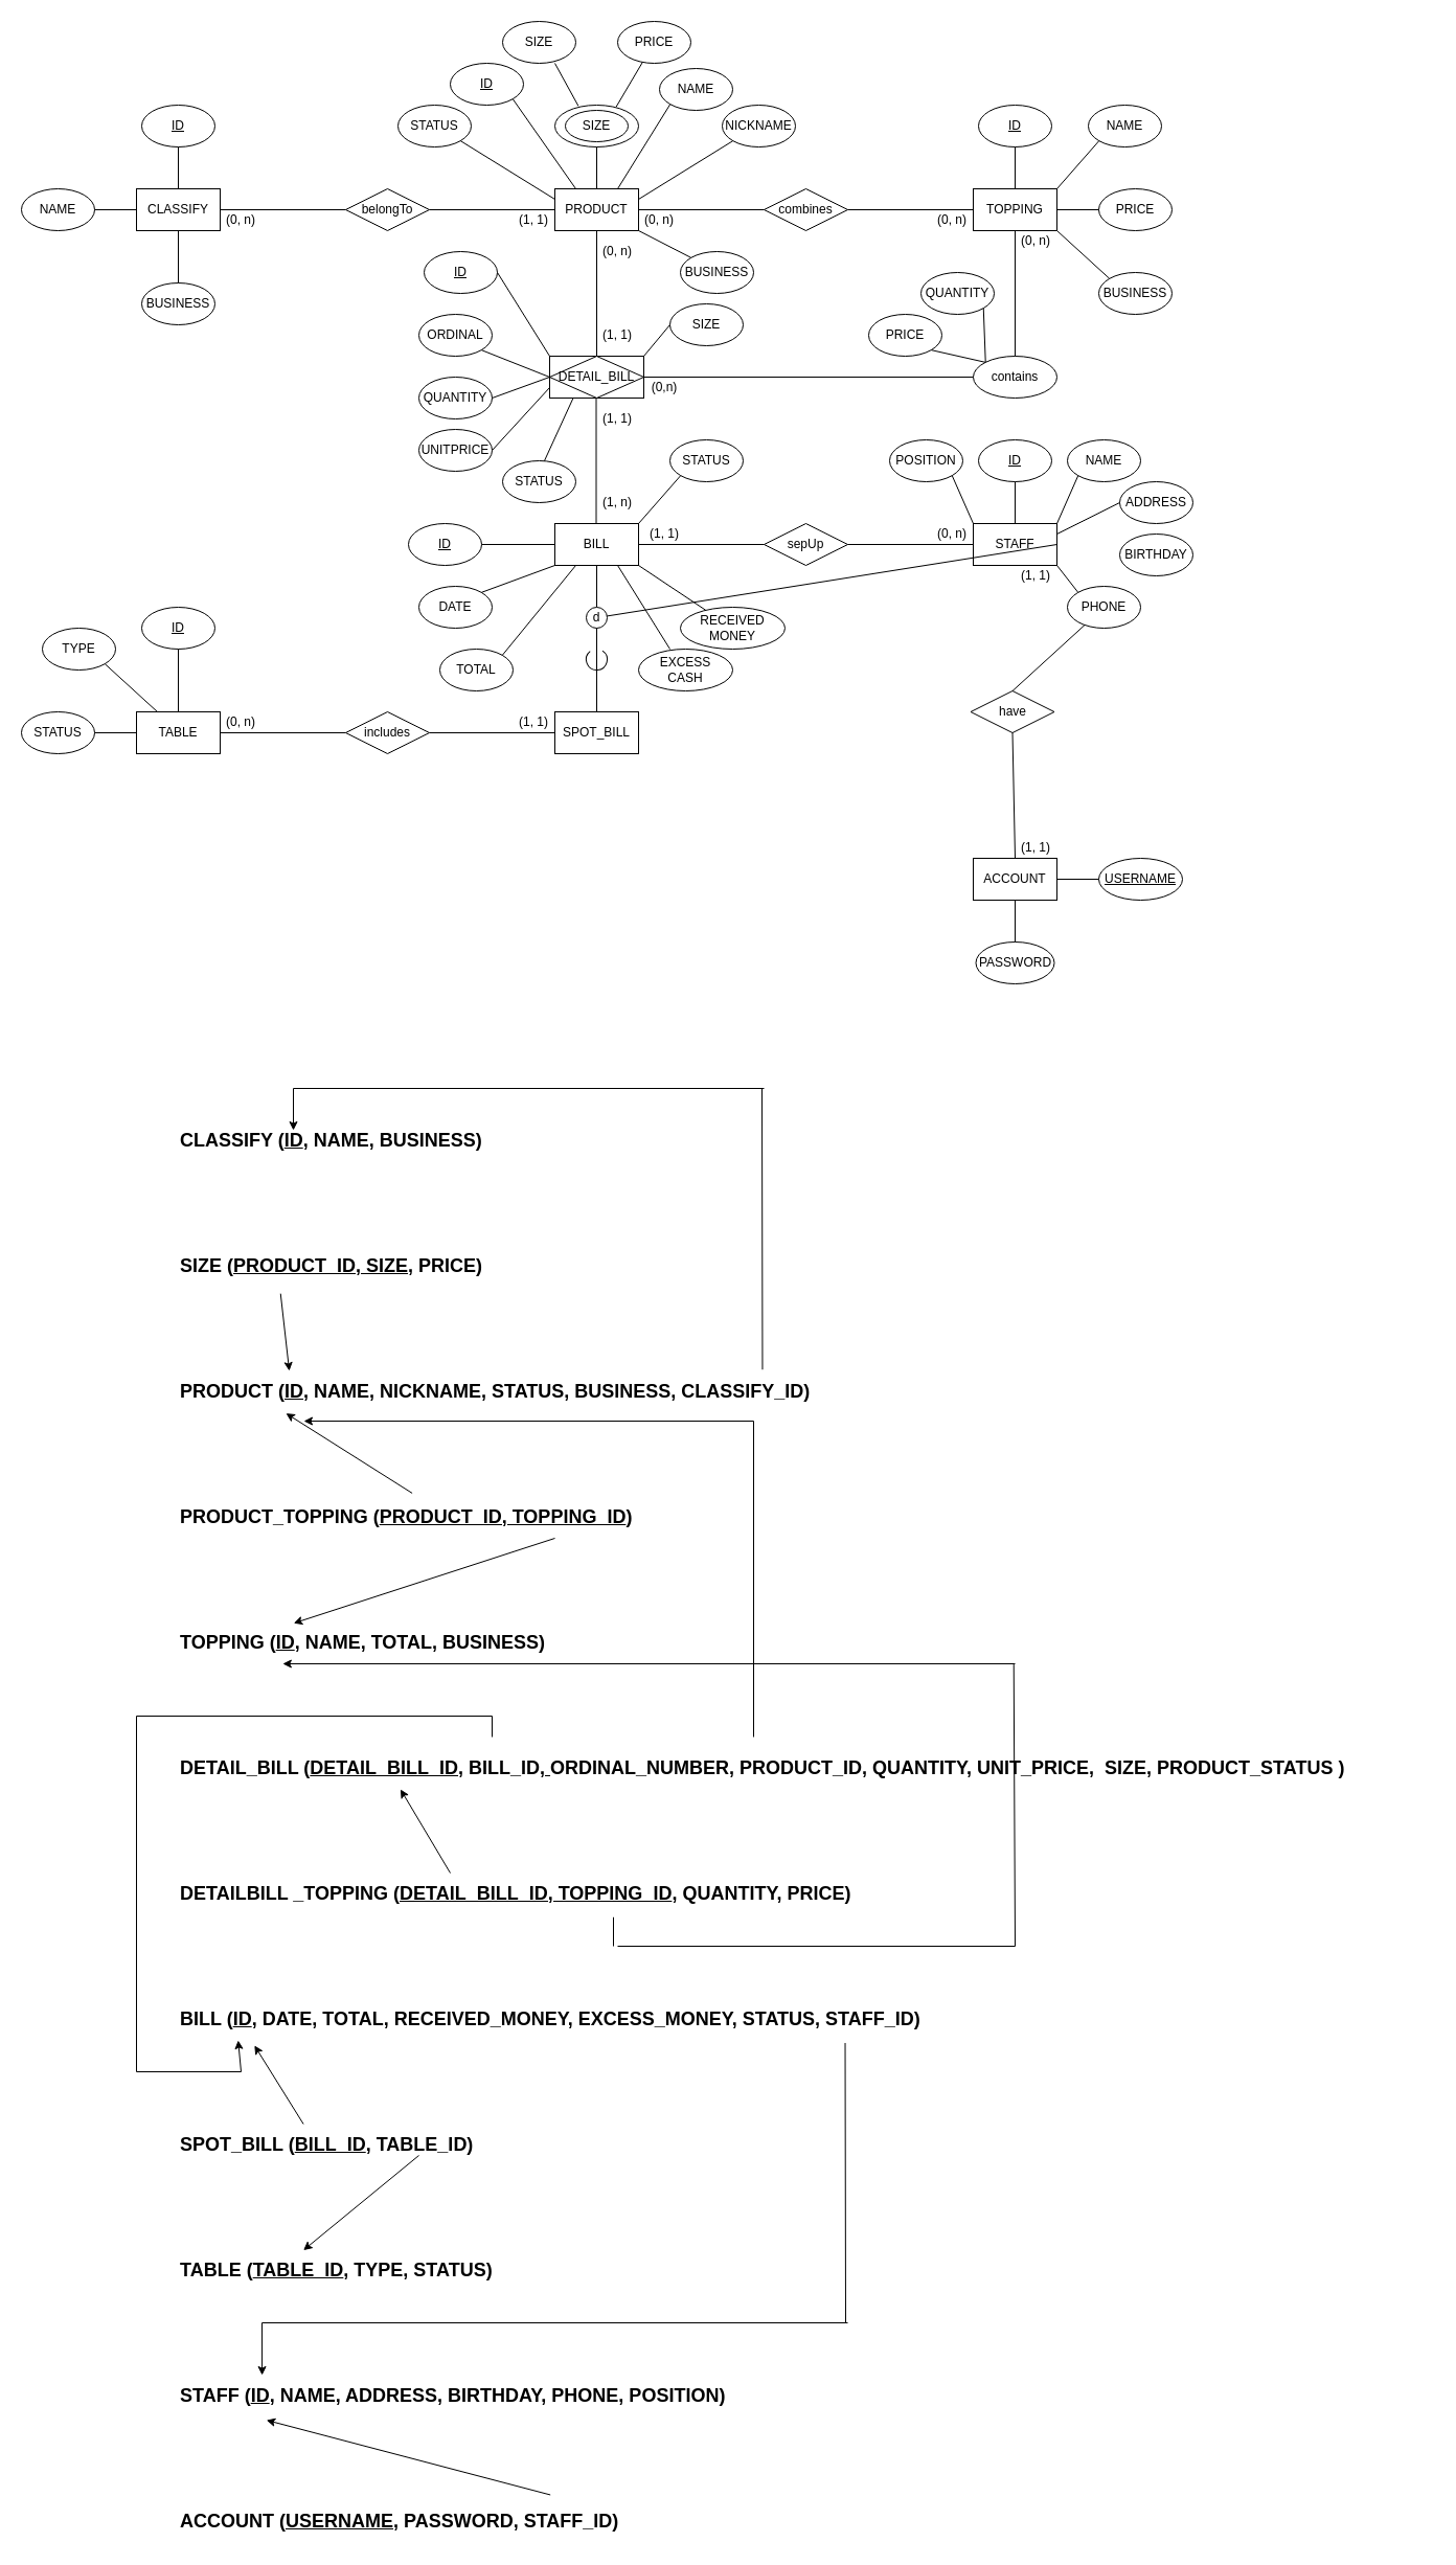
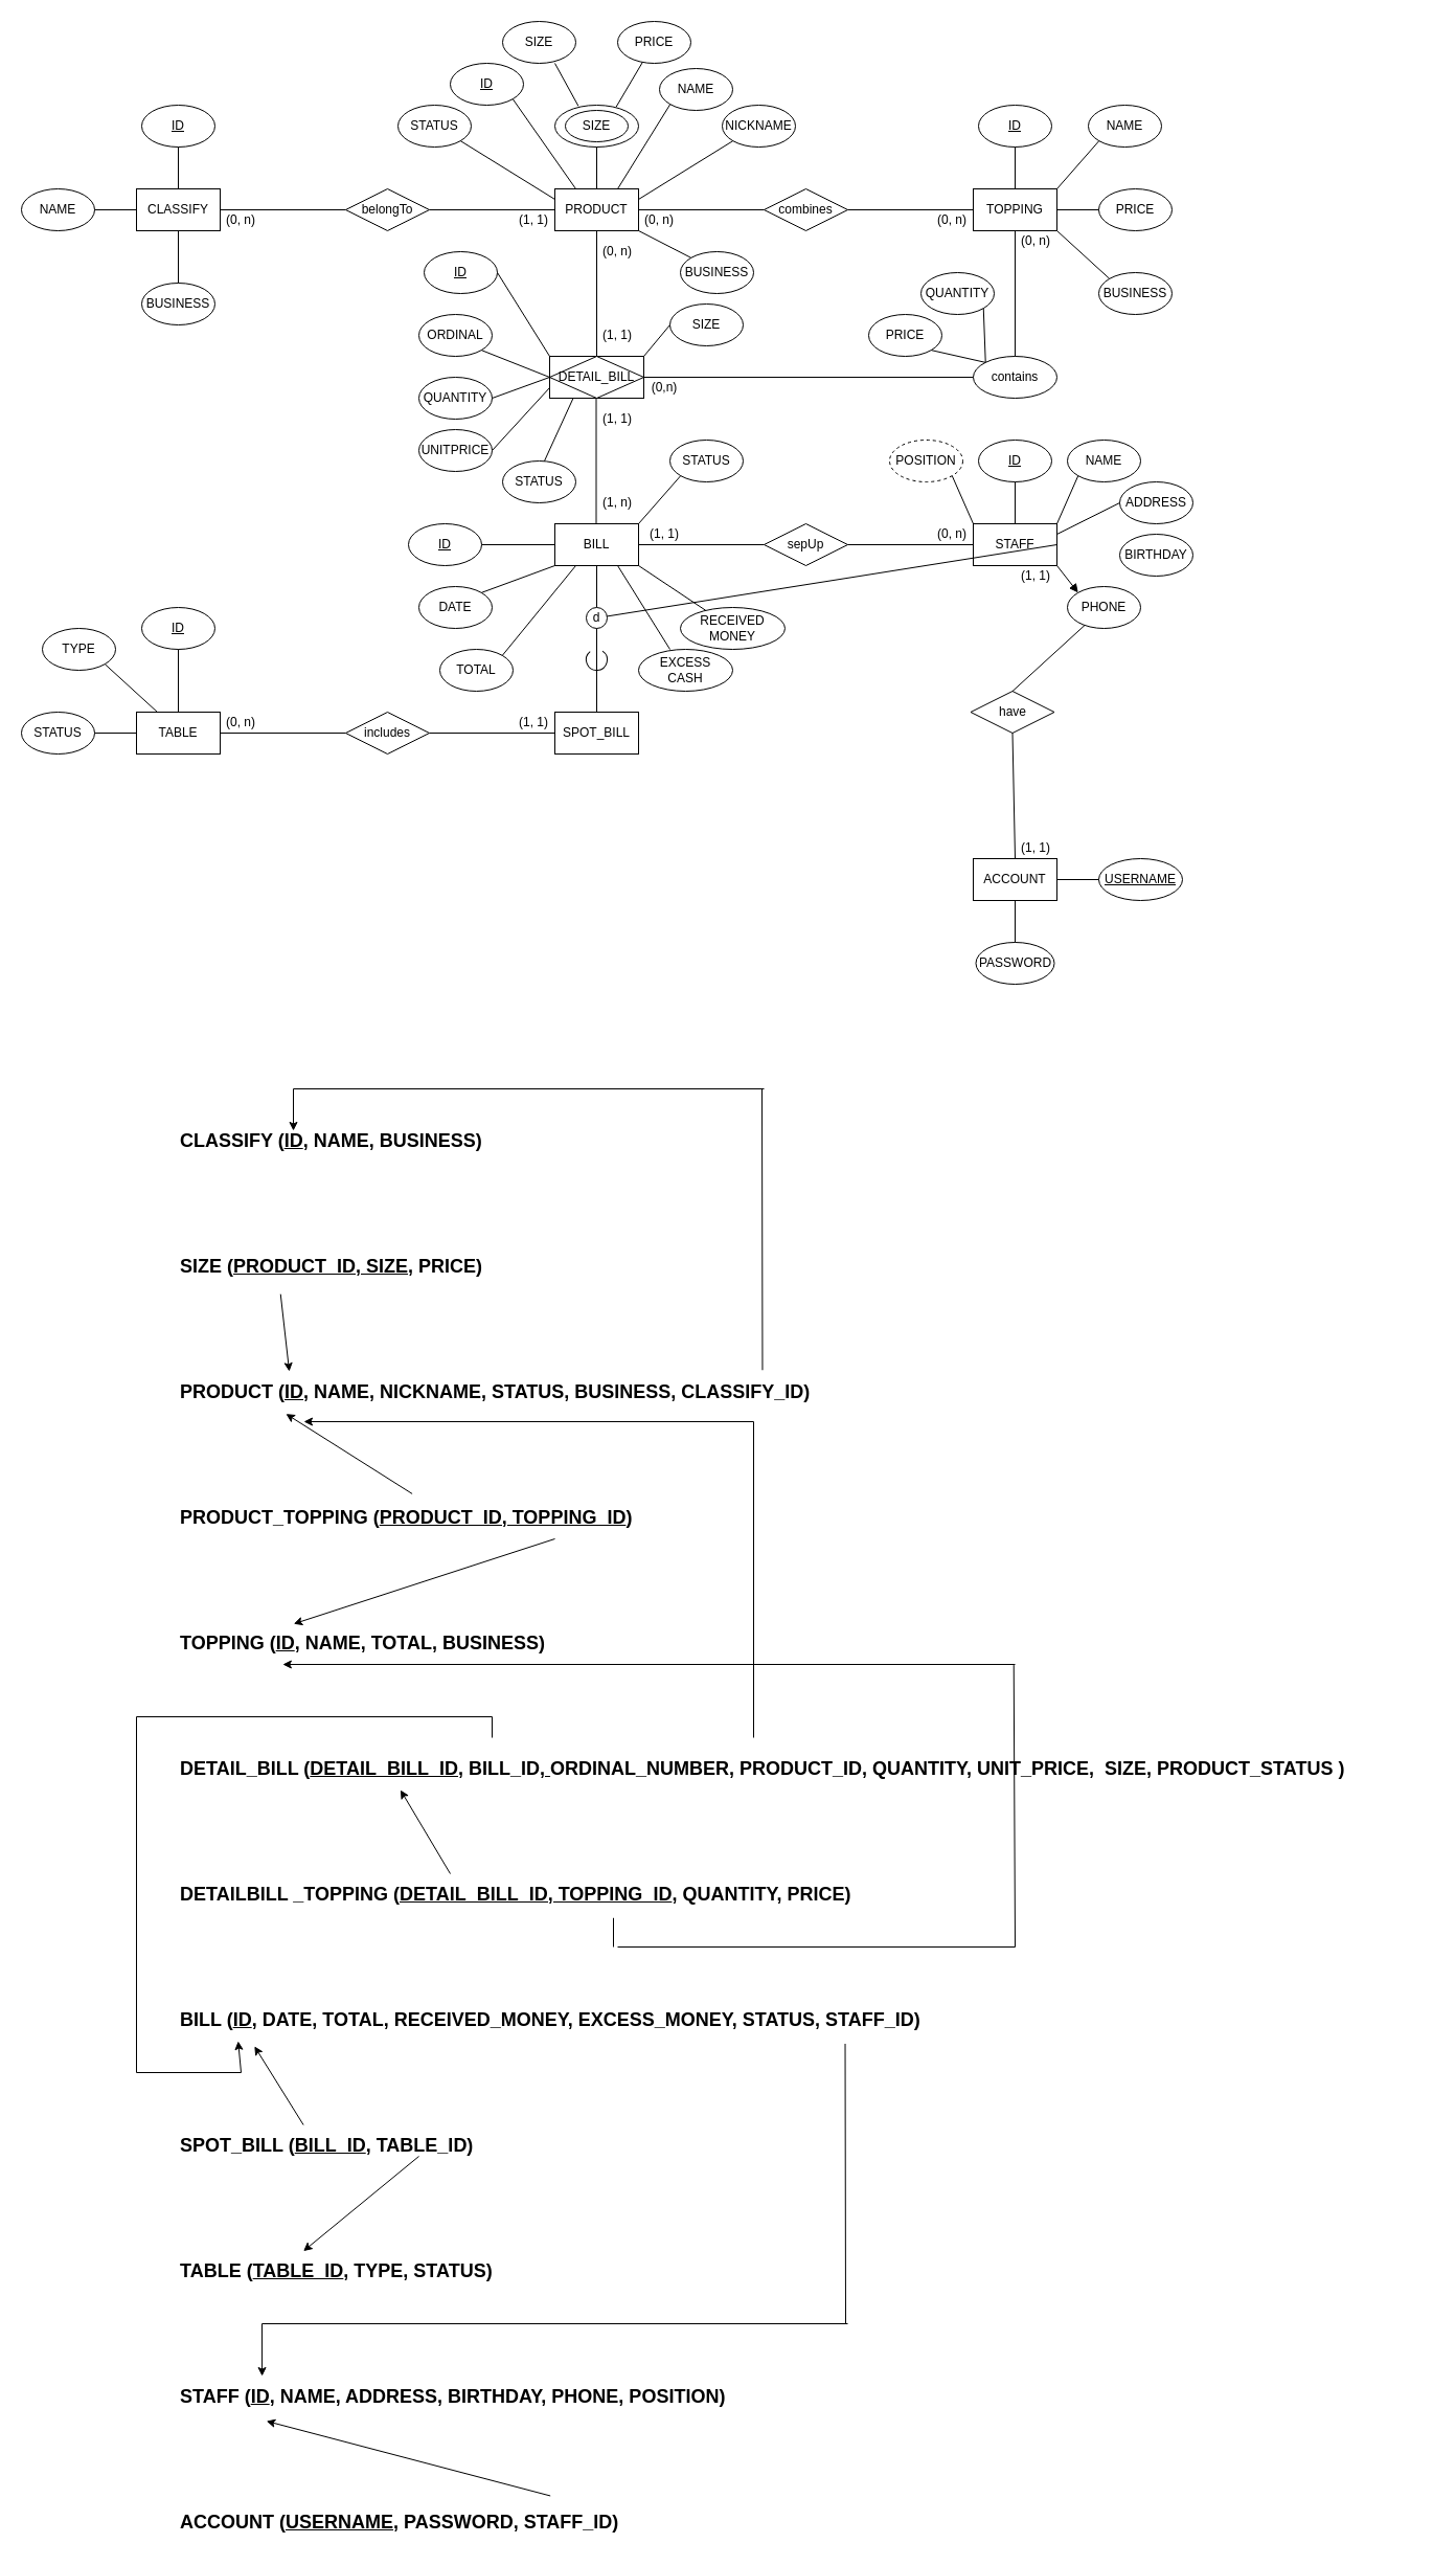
- <mxCell id="105" value="POSITION" style="ellipse;whiteSpace=wrap;html=1;" parent="1" vertex="1"><mxGeometry x="850" y="420" width="70" height="40" as="geometry" /></mxCell>
+ <mxCell id="105" value="POSITION" style="ellipse;whiteSpace=wrap;html=1;dashed=1;" parent="1" vertex="1"><mxGeometry x="850" y="420" width="70" height="40" as="geometry" /></mxCell>
- <mxCell id="110" value="" style="endArrow=none;html=1;rounded=0;exitX=1;exitY=1;exitDx=0;exitDy=0;entryX=0;entryY=0;entryDx=0;entryDy=0;" parent="1" source="89" target="104" edge="1"><mxGeometry width="50" height="50" relative="1" as="geometry"><mxPoint x="1040" y="530" as="sourcePoint" /><mxPoint x="1070" y="480" as="targetPoint" /></mxGeometry></mxCell>
+ <mxCell id="110" value="" style="endArrow=block;html=1;rounded=0;exitX=1;exitY=1;exitDx=0;exitDy=0;entryX=0;entryY=0;entryDx=0;entryDy=0;" parent="1" source="89" target="104" edge="1"><mxGeometry width="50" height="50" relative="1" as="geometry"><mxPoint x="1040" y="530" as="sourcePoint" /><mxPoint x="1070" y="480" as="targetPoint" /></mxGeometry></mxCell>
